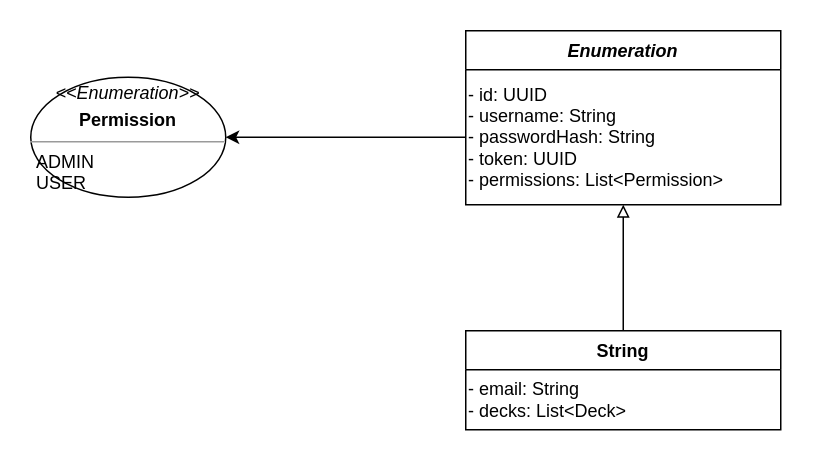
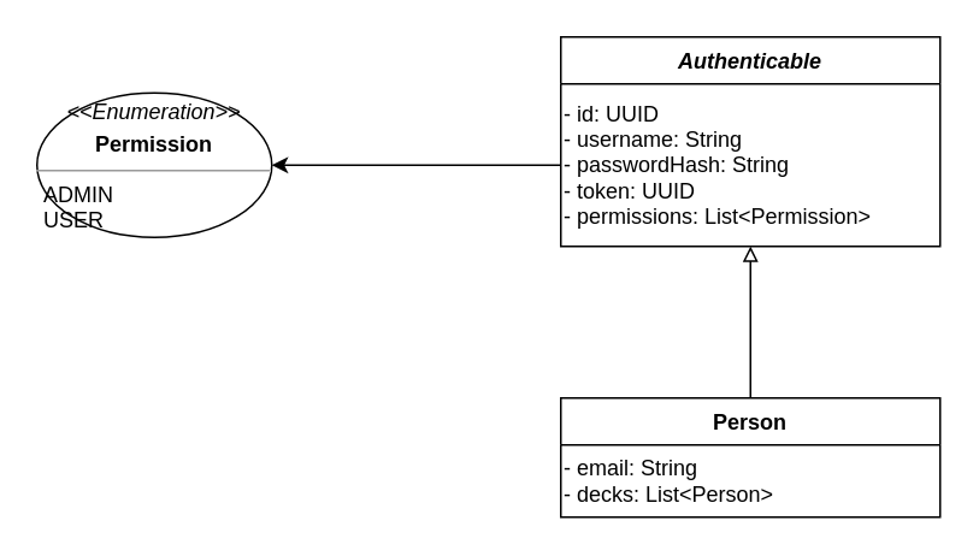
- <mxCell id="2" value="Enumeration" style="swimlane;fontStyle=3;childLayout=stackLayout;horizontal=1;startSize=26;fillColor=none;horizontalStack=0;resizeParent=1;resizeParentMax=0;resizeLast=0;collapsible=1;marginBottom=0;" parent="1" vertex="1"><mxGeometry x="310" y="20" width="210" height="116" as="geometry" /></mxCell>
+ <mxCell id="2" value="Authenticable" style="swimlane;fontStyle=3;childLayout=stackLayout;horizontal=1;startSize=26;fillColor=none;horizontalStack=0;resizeParent=1;resizeParentMax=0;resizeLast=0;collapsible=1;marginBottom=0;" parent="1" vertex="1"><mxGeometry x="310" y="20" width="210" height="116" as="geometry" /></mxCell>
- <mxCell id="7" value="String" style="swimlane;fontStyle=1;childLayout=stackLayout;horizontal=1;startSize=26;fillColor=none;horizontalStack=0;resizeParent=1;resizeParentMax=0;resizeLast=0;collapsible=1;marginBottom=0;" parent="1" vertex="1"><mxGeometry x="310" y="220" width="210" height="66" as="geometry" /></mxCell>
+ <mxCell id="7" value="Person" style="swimlane;fontStyle=1;childLayout=stackLayout;horizontal=1;startSize=26;fillColor=none;horizontalStack=0;resizeParent=1;resizeParentMax=0;resizeLast=0;collapsible=1;marginBottom=0;" parent="1" vertex="1"><mxGeometry x="310" y="220" width="210" height="66" as="geometry" /></mxCell>
- <mxCell id="8" value="&lt;div&gt;- email: String&lt;/div&gt;&lt;div&gt;- decks: List&amp;lt;Deck&amp;gt;&lt;br&gt;&lt;/div&gt;" style="text;html=1;align=left;verticalAlign=middle;resizable=0;points=[];autosize=1;strokeColor=none;fillColor=none;" parent="7" vertex="1"><mxGeometry y="26" width="210" height="40" as="geometry" /></mxCell>
+ <mxCell id="8" value="&lt;div&gt;- email: String&lt;/div&gt;&lt;div&gt;- decks: List&amp;lt;Person&amp;gt;&lt;br&gt;&lt;/div&gt;" style="text;html=1;align=left;verticalAlign=middle;resizable=0;points=[];autosize=1;strokeColor=none;fillColor=none;" parent="7" vertex="1"><mxGeometry y="26" width="210" height="40" as="geometry" /></mxCell>
